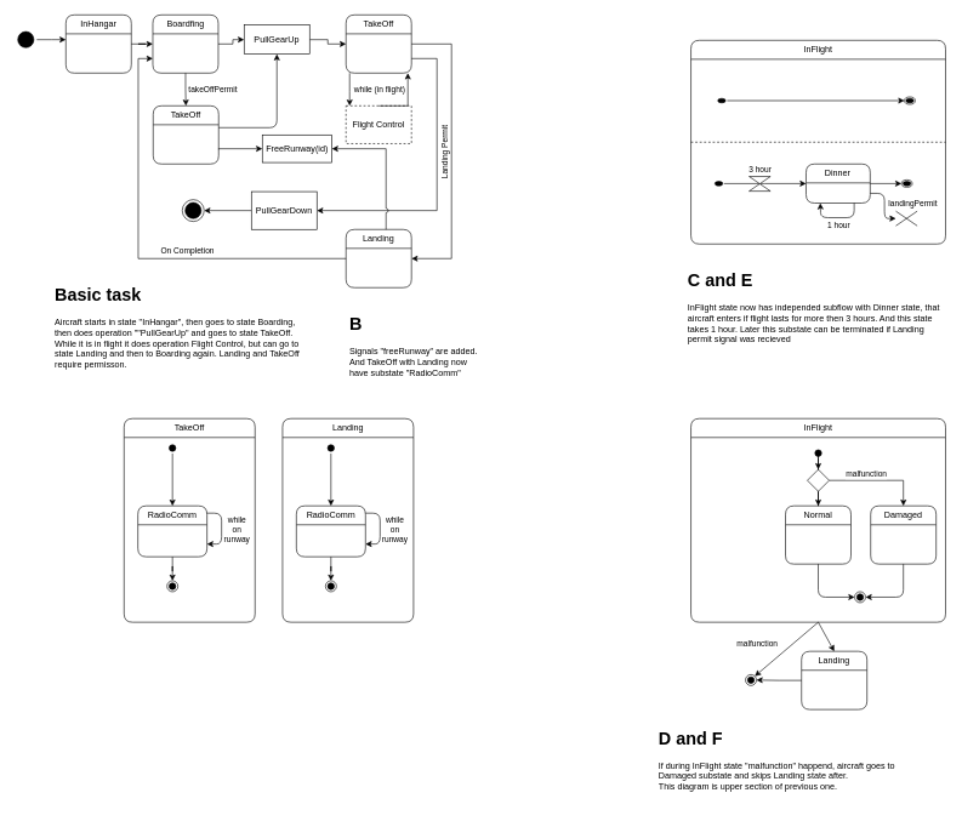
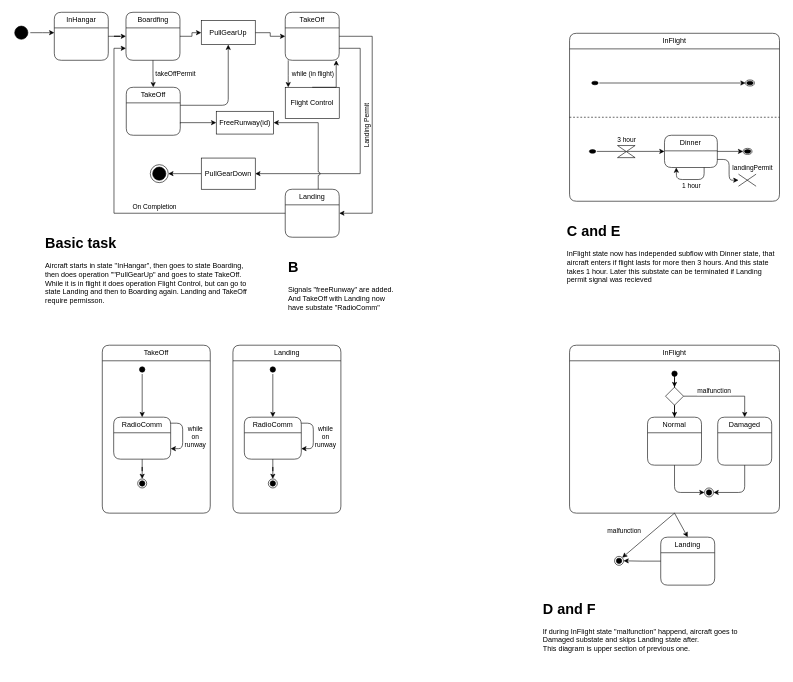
- <mxCell id="20" value="Flight Control" style="html=1;whiteSpace=wrap;dashed=1;" parent="1" vertex="1"><mxGeometry x="475" y="145" width="90" height="52" as="geometry" /></mxCell>
+ <mxCell id="20" value="Flight Control" style="html=1;whiteSpace=wrap;" parent="1" vertex="1"><mxGeometry x="475" y="145" width="90" height="52" as="geometry" /></mxCell>
- <mxCell id="30" value="PullGearDown" style="html=1;whiteSpace=wrap;" parent="1" vertex="1"><mxGeometry x="345" y="263" width="90" height="52" as="geometry" /></mxCell>
+ <mxCell id="30" value="PullGearDown" style="html=1;whiteSpace=wrap;" parent="1" vertex="1"><mxGeometry x="335" y="263" width="90" height="52" as="geometry" /></mxCell>
